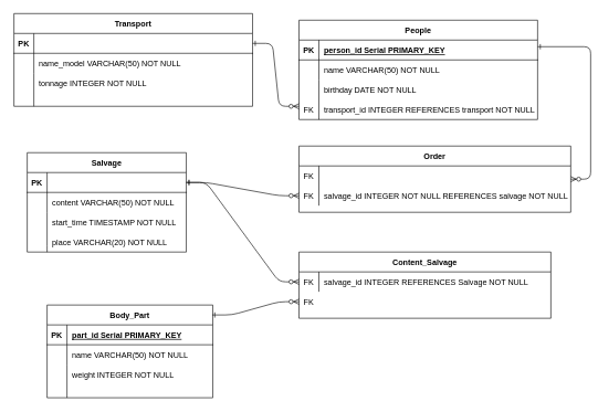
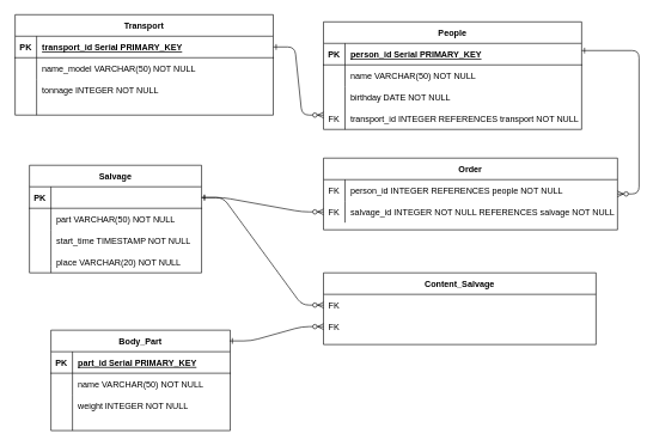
+ <mxCell id="32" value="transport_id Serial PRIMARY_KEY" style="shape=partialRectangle;overflow=hidden;connectable=0;fillColor=none;top=0;left=0;bottom=0;right=0;align=left;spacingLeft=6;fontStyle=5;" parent="30" vertex="1"><mxGeometry x="30" width="330" height="30" as="geometry"><mxRectangle width="330" height="30" as="alternateBounds" /></mxGeometry></mxCell>
+ <mxCell id="41" value="person_id INTEGER REFERENCES people NOT NULL" style="shape=partialRectangle;overflow=hidden;connectable=0;fillColor=none;top=0;left=0;bottom=0;right=0;align=left;spacingLeft=6;" parent="39" vertex="1"><mxGeometry x="30" width="380" height="30" as="geometry"><mxRectangle width="380" height="30" as="alternateBounds" /></mxGeometry></mxCell>
- <mxCell id="25" value="content VARCHAR(50) NOT NULL" style="shape=partialRectangle;overflow=hidden;connectable=0;fillColor=none;top=0;left=0;bottom=0;right=0;align=left;spacingLeft=6;" parent="23" vertex="1"><mxGeometry x="30" width="210" height="30" as="geometry"><mxRectangle width="210" height="30" as="alternateBounds" /></mxGeometry></mxCell>
+ <mxCell id="25" value="part VARCHAR(50) NOT NULL" style="shape=partialRectangle;overflow=hidden;connectable=0;fillColor=none;top=0;left=0;bottom=0;right=0;align=left;spacingLeft=6;" parent="23" vertex="1"><mxGeometry x="30" width="210" height="30" as="geometry"><mxRectangle width="210" height="30" as="alternateBounds" /></mxGeometry></mxCell>
- <mxCell id="48" value="salvage_id INTEGER REFERENCES Salvage NOT NULL" style="shape=partialRectangle;overflow=hidden;connectable=0;fillColor=none;top=0;left=0;bottom=0;right=0;align=left;spacingLeft=6;" parent="46" vertex="1"><mxGeometry x="30" width="350" height="30" as="geometry"><mxRectangle width="350" height="30" as="alternateBounds" /></mxGeometry></mxCell>
